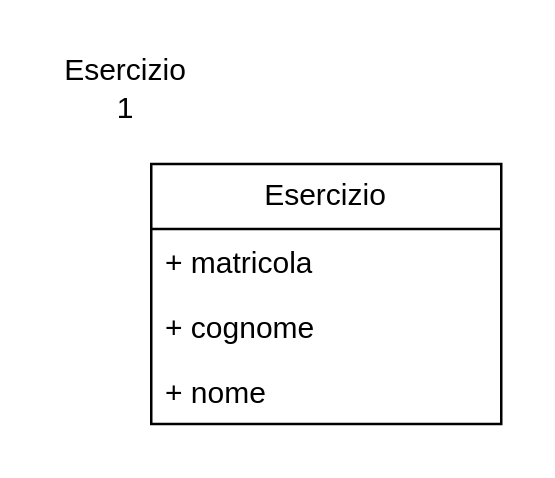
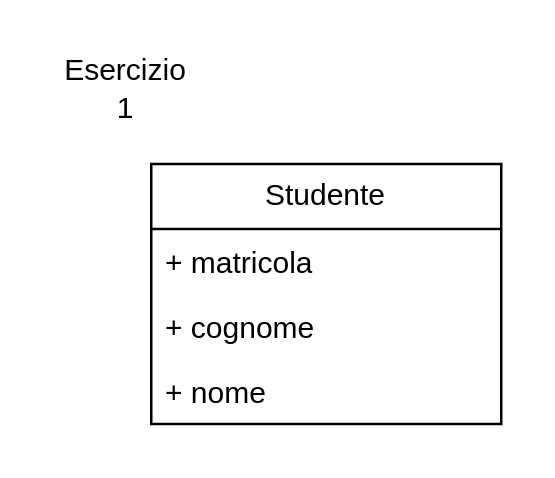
- <mxCell id="2" value="Esercizio" style="swimlane;fontStyle=0;childLayout=stackLayout;horizontal=1;startSize=26;fillColor=none;horizontalStack=0;resizeParent=1;resizeParentMax=0;resizeLast=0;collapsible=1;marginBottom=0;whiteSpace=wrap;html=1;" vertex="1" parent="1"><mxGeometry x="60" y="65" width="140" height="104" as="geometry" /></mxCell>
+ <mxCell id="2" value="Studente" style="swimlane;fontStyle=0;childLayout=stackLayout;horizontal=1;startSize=26;fillColor=none;horizontalStack=0;resizeParent=1;resizeParentMax=0;resizeLast=0;collapsible=1;marginBottom=0;whiteSpace=wrap;html=1;" vertex="1" parent="1"><mxGeometry x="60" y="65" width="140" height="104" as="geometry" /></mxCell>
